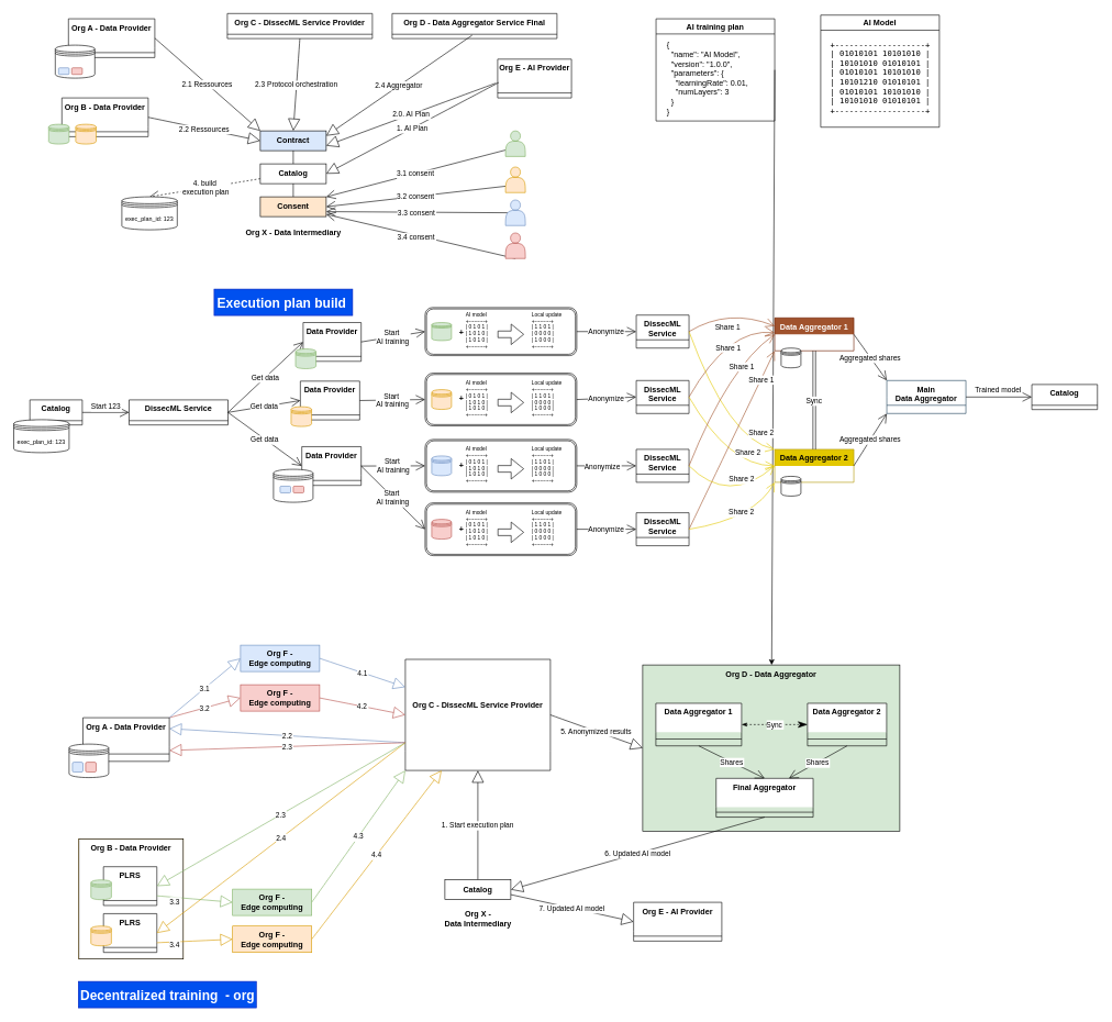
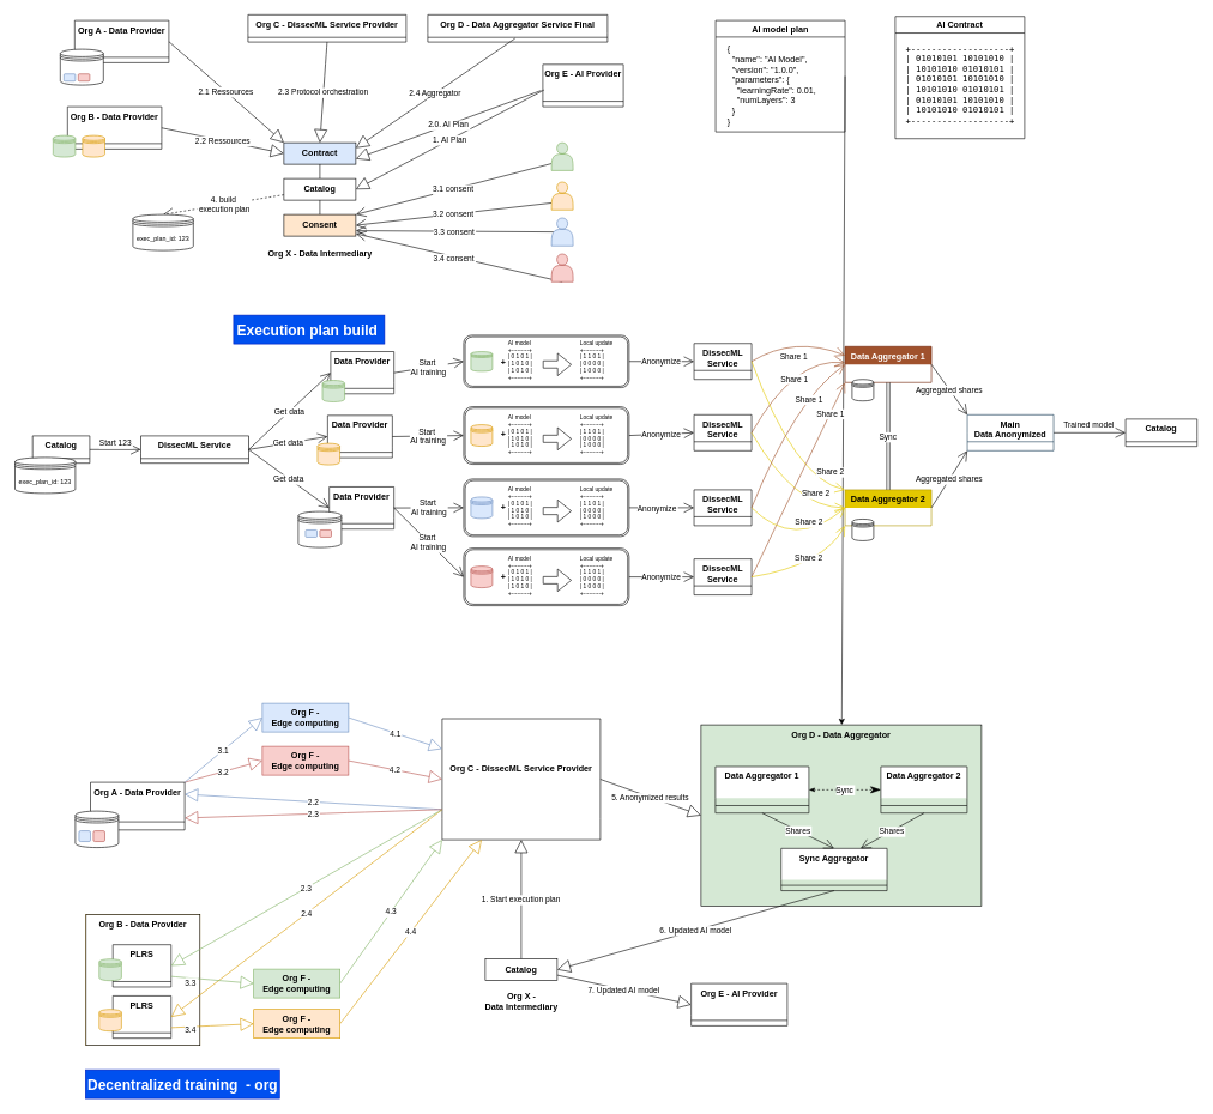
- <mxCell id="20" value="AI Model" style="swimlane;" parent="1" vertex="1"><mxGeometry x="1244" y="22.4" width="180" height="170" as="geometry"><mxRectangle x="920" y="480" width="90" height="30" as="alternateBounds" /></mxGeometry></mxCell>
+ <mxCell id="20" value="AI Contract" style="swimlane;" parent="1" vertex="1"><mxGeometry x="1244" y="22.4" width="180" height="170" as="geometry"><mxRectangle x="920" y="480" width="90" height="30" as="alternateBounds" /></mxGeometry></mxCell>
- <mxCell id="22" value="AI training plan" style="swimlane;" parent="1" vertex="1"><mxGeometry x="994.25" y="28" width="180" height="155" as="geometry" /></mxCell>
+ <mxCell id="22" value="AI model plan" style="swimlane;" parent="1" vertex="1"><mxGeometry x="994.25" y="28" width="180" height="155" as="geometry" /></mxCell>
- <mxCell id="21" value="&lt;pre&gt;&lt;code class=&quot;!whitespace-pre hljs language-diff&quot;&gt;&lt;span class=&quot;hljs-addition&quot;&gt;+-------------------+&lt;/span&gt;&lt;br&gt;| 01010101 10101010 |&lt;br&gt;| 10101010 01010101 |&lt;br&gt;| 01010101 10101010 |&lt;br&gt;| 10101210 01010101 |&lt;br&gt;| 01010101 10101010 |&lt;br&gt;| 10101010 01010101 |&lt;br&gt;&lt;span class=&quot;hljs-addition&quot;&gt;+-------------------+&lt;/span&gt;&lt;/code&gt;&lt;/pre&gt;" style="text;html=1;align=center;verticalAlign=middle;resizable=0;points=[];autosize=1;strokeColor=none;fillColor=none;" parent="20" vertex="1"><mxGeometry y="20" width="180" height="150" as="geometry" /></mxCell>
+ <mxCell id="21" value="&lt;pre&gt;&lt;code class=&quot;!whitespace-pre hljs language-diff&quot;&gt;&lt;span class=&quot;hljs-addition&quot;&gt;+-------------------+&lt;/span&gt;&lt;br&gt;| 01010101 10101010 |&lt;br&gt;| 10101010 01010101 |&lt;br&gt;| 01010101 10101010 |&lt;br&gt;| 10101010 01010101 |&lt;br&gt;| 01010101 10101010 |&lt;br&gt;| 10101010 01010101 |&lt;br&gt;&lt;span class=&quot;hljs-addition&quot;&gt;+-------------------+&lt;/span&gt;&lt;/code&gt;&lt;/pre&gt;" style="text;html=1;align=center;verticalAlign=middle;resizable=0;points=[];autosize=1;strokeColor=none;fillColor=none;" parent="20" vertex="1"><mxGeometry y="20" width="180" height="150" as="geometry" /></mxCell>
- <mxCell id="108" value="Main &#10;Data Aggregator&#10;&#10;" style="swimlane;fontStyle=1;align=center;verticalAlign=top;childLayout=stackLayout;horizontal=1;startSize=25;horizontalStack=0;resizeParent=1;resizeParentMax=0;resizeLast=0;collapsible=0;marginBottom=0;swimlaneLine=0;fillColor=none;strokeColor=#23445d;" parent="1" vertex="1"><mxGeometry x="1344.25" y="576.65" width="120" height="50" as="geometry" /></mxCell>
+ <mxCell id="108" value="Main &#10;Data Anonymized&#10;&#10;" style="swimlane;fontStyle=1;align=center;verticalAlign=top;childLayout=stackLayout;horizontal=1;startSize=25;horizontalStack=0;resizeParent=1;resizeParentMax=0;resizeLast=0;collapsible=0;marginBottom=0;swimlaneLine=0;fillColor=none;strokeColor=#23445d;" parent="1" vertex="1"><mxGeometry x="1344.25" y="576.65" width="120" height="50" as="geometry" /></mxCell>
- <mxCell id="176" value="Final Aggregator" style="swimlane;fontStyle=1;align=center;verticalAlign=top;childLayout=stackLayout;horizontal=1;startSize=43.8;horizontalStack=0;resizeParent=1;resizeParentMax=0;resizeLast=0;collapsible=0;marginBottom=0;swimlaneLine=0;swimlaneHead=1;swimlaneBody=1;" vertex="1" parent="170"><mxGeometry x="111.4" y="172" width="147.2" height="58.8" as="geometry" /></mxCell>
+ <mxCell id="176" value="Sync Aggregator" style="swimlane;fontStyle=1;align=center;verticalAlign=top;childLayout=stackLayout;horizontal=1;startSize=43.8;horizontalStack=0;resizeParent=1;resizeParentMax=0;resizeLast=0;collapsible=0;marginBottom=0;swimlaneLine=0;swimlaneHead=1;swimlaneBody=1;" vertex="1" parent="170"><mxGeometry x="111.4" y="172" width="147.2" height="58.8" as="geometry" /></mxCell>
